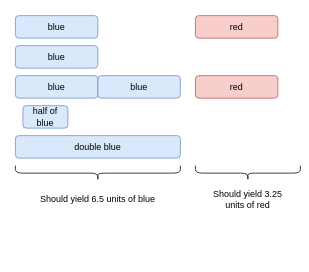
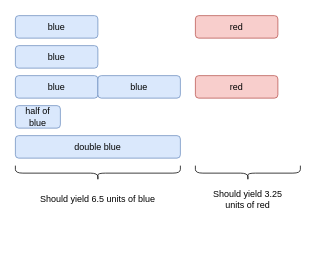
- <mxCell id="5" value="half of blue" style="rounded=1;whiteSpace=wrap;html=1;fillColor=#dae8fc;strokeColor=#6c8ebf;" parent="1" vertex="1"><mxGeometry x="30" y="140" width="60" height="30" as="geometry" /></mxCell>
+ <mxCell id="5" value="half of blue" style="rounded=1;whiteSpace=wrap;html=1;fillColor=#dae8fc;strokeColor=#6c8ebf;" parent="1" vertex="1"><mxGeometry x="20" y="140" width="60" height="30" as="geometry" /></mxCell>
